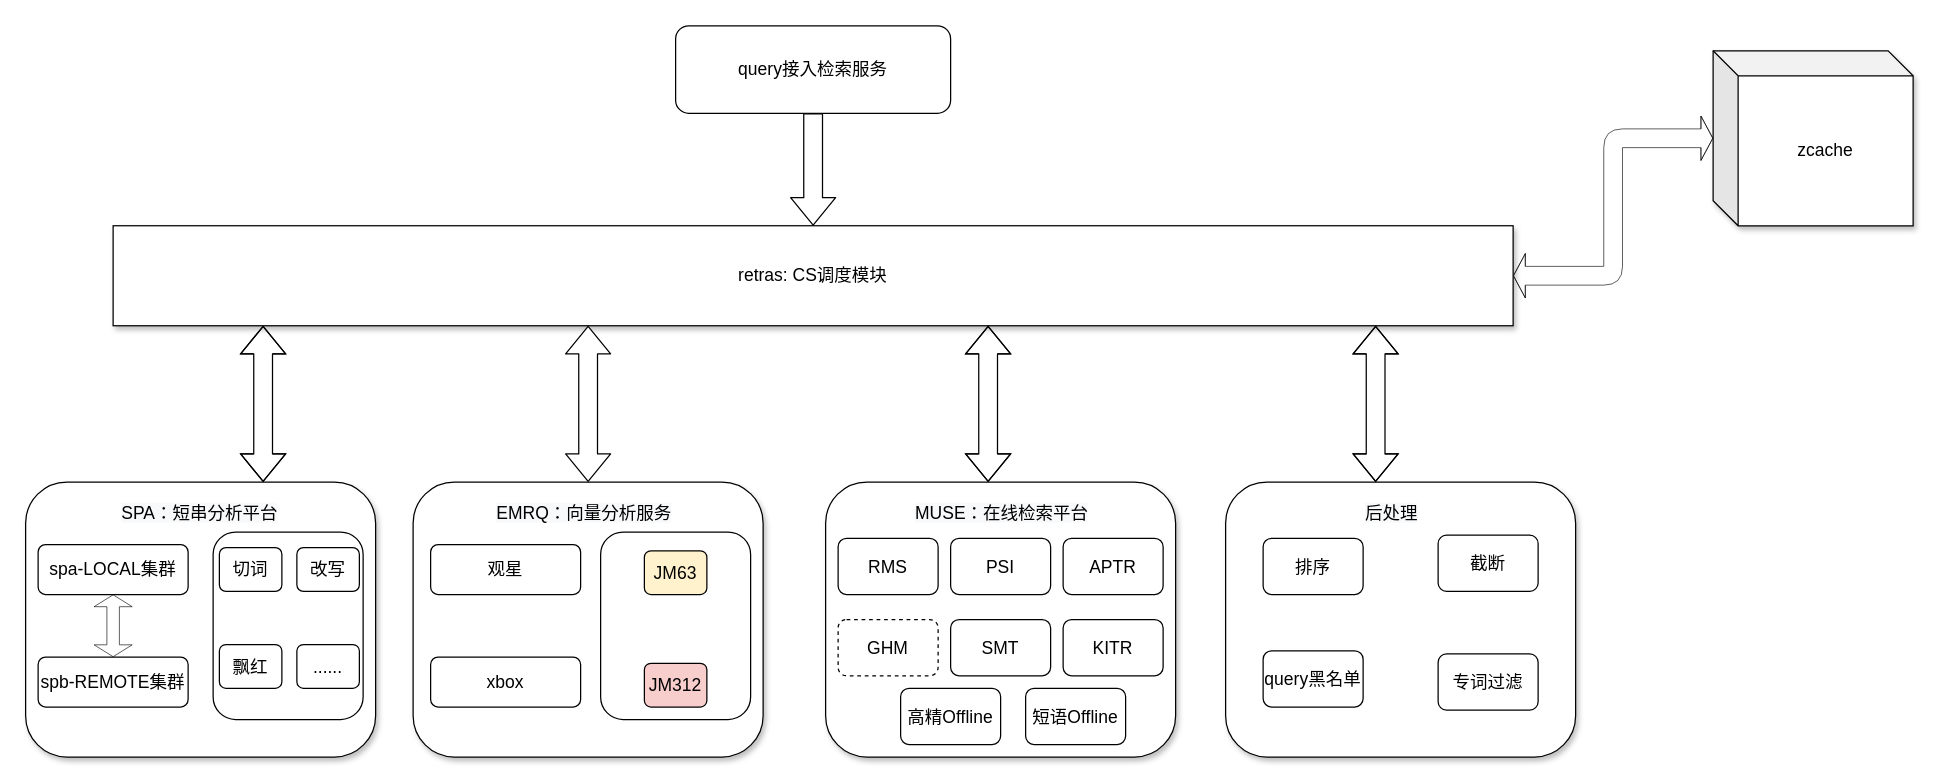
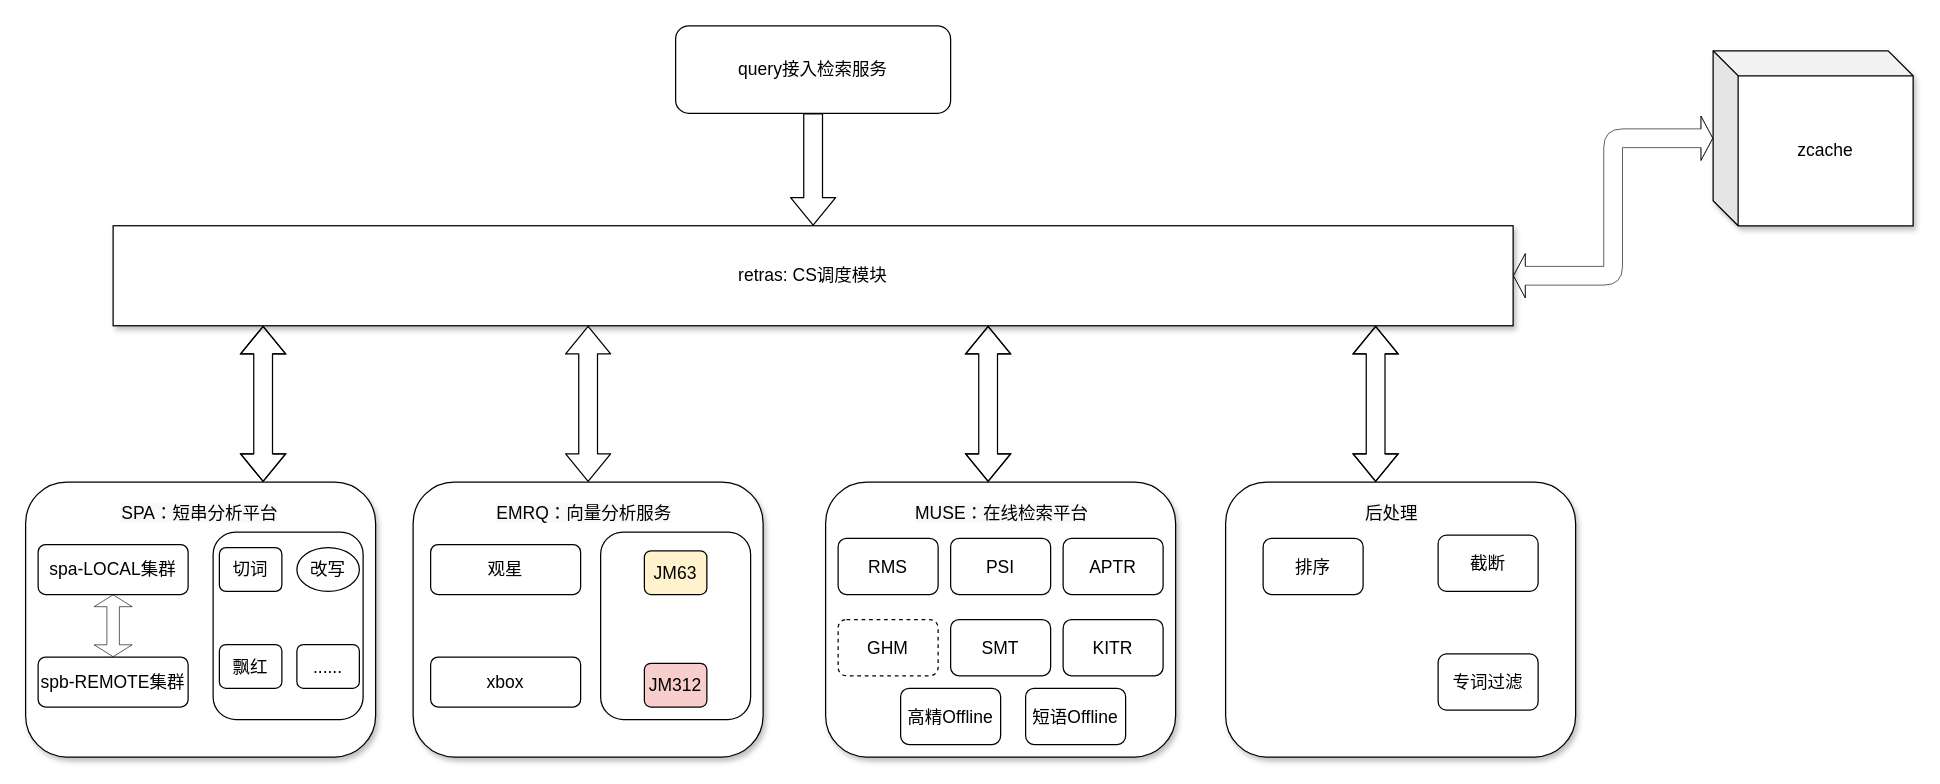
- <mxCell id="22" value="改写" style="rounded=1;whiteSpace=wrap;html=1;shadow=0;glass=0;sketch=0;fontSize=14;" parent="1" vertex="1"><mxGeometry x="237" y="437.5" width="50" height="35" as="geometry" /></mxCell>
+ <mxCell id="22" value="改写" style="ellipse;whiteSpace=wrap;html=1;shadow=0;glass=0;sketch=0;fontSize=14;" parent="1" vertex="1"><mxGeometry x="237" y="437.5" width="50" height="35" as="geometry" /></mxCell>
- <mxCell id="28" value="query黑名单" style="rounded=1;whiteSpace=wrap;html=1;shadow=0;glass=0;sketch=0;fontSize=14;" vertex="1" parent="1"><mxGeometry x="1010" y="520" width="80" height="45" as="geometry" /></mxCell>
